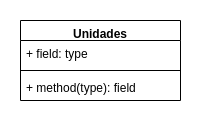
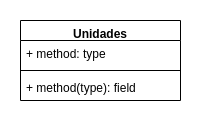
- <mxCell id="3" value="+ field: type" style="text;strokeColor=none;fillColor=none;align=left;verticalAlign=top;spacingLeft=4;spacingRight=4;overflow=hidden;rotatable=0;points=[[0,0.5],[1,0.5]];portConstraint=eastwest;" vertex="1" parent="2"><mxGeometry y="20" width="160" height="26" as="geometry" /></mxCell>
+ <mxCell id="3" value="+ method: type" style="text;strokeColor=none;fillColor=none;align=left;verticalAlign=top;spacingLeft=4;spacingRight=4;overflow=hidden;rotatable=0;points=[[0,0.5],[1,0.5]];portConstraint=eastwest;" vertex="1" parent="2"><mxGeometry y="20" width="160" height="26" as="geometry" /></mxCell>
